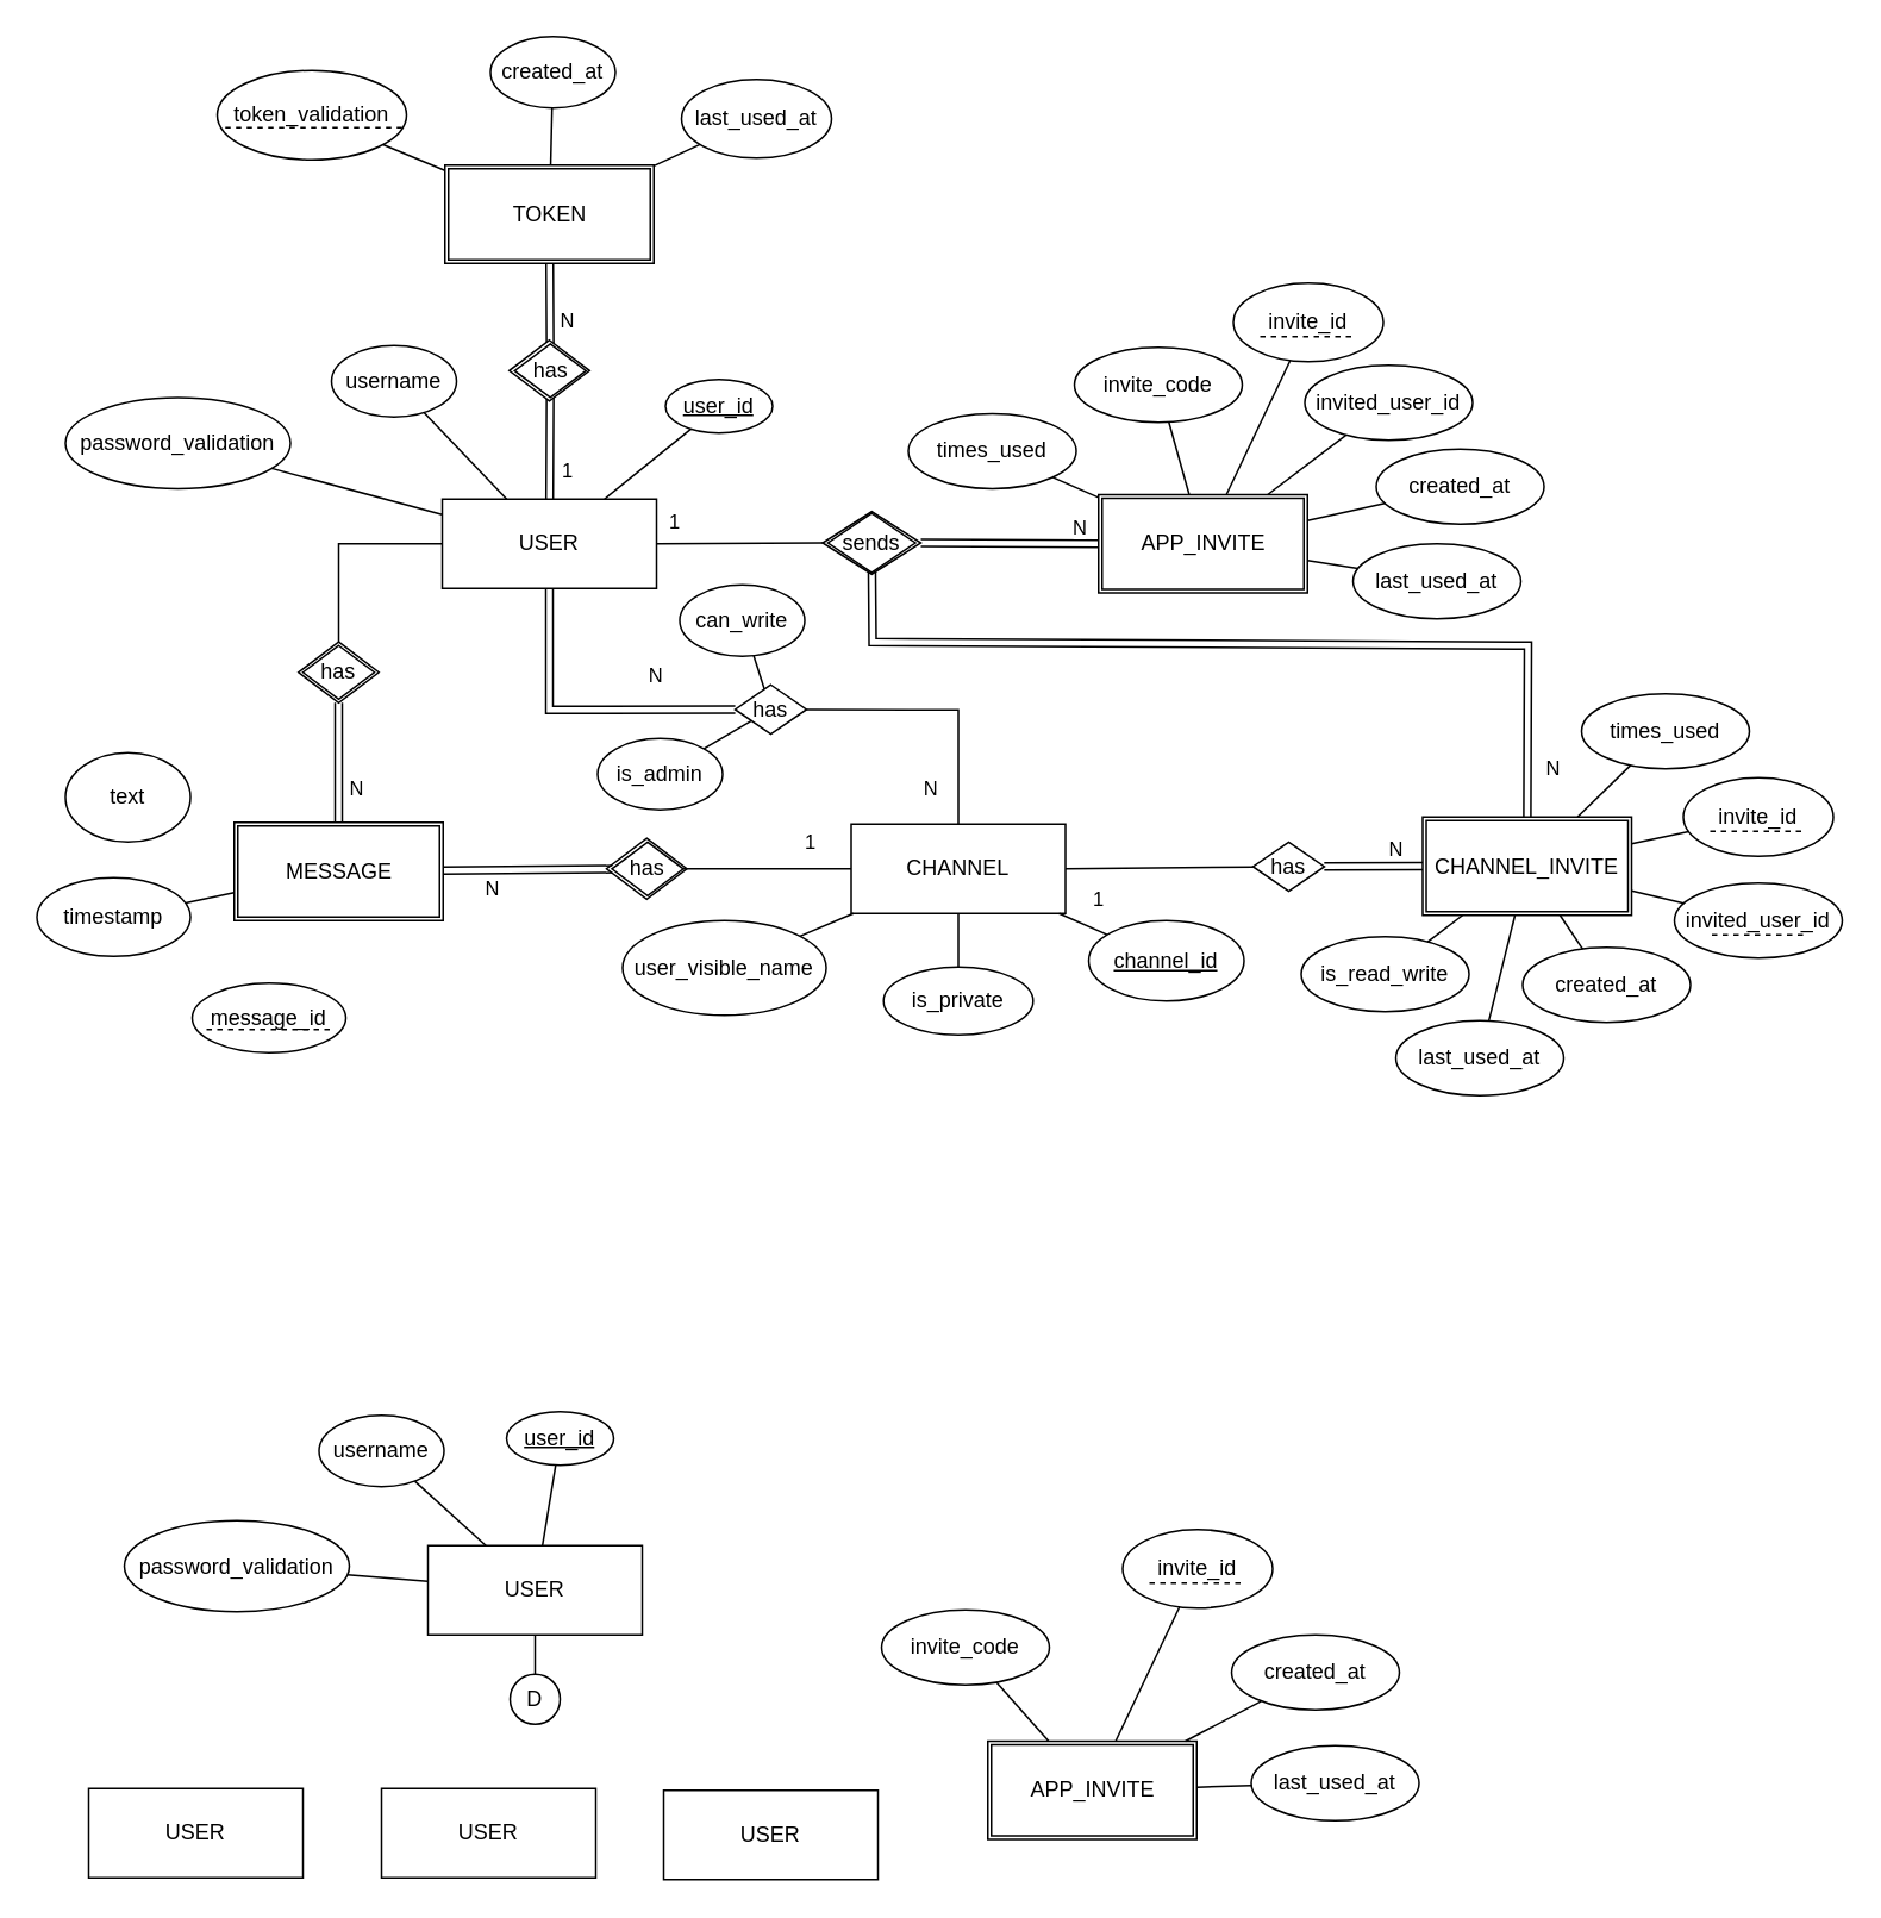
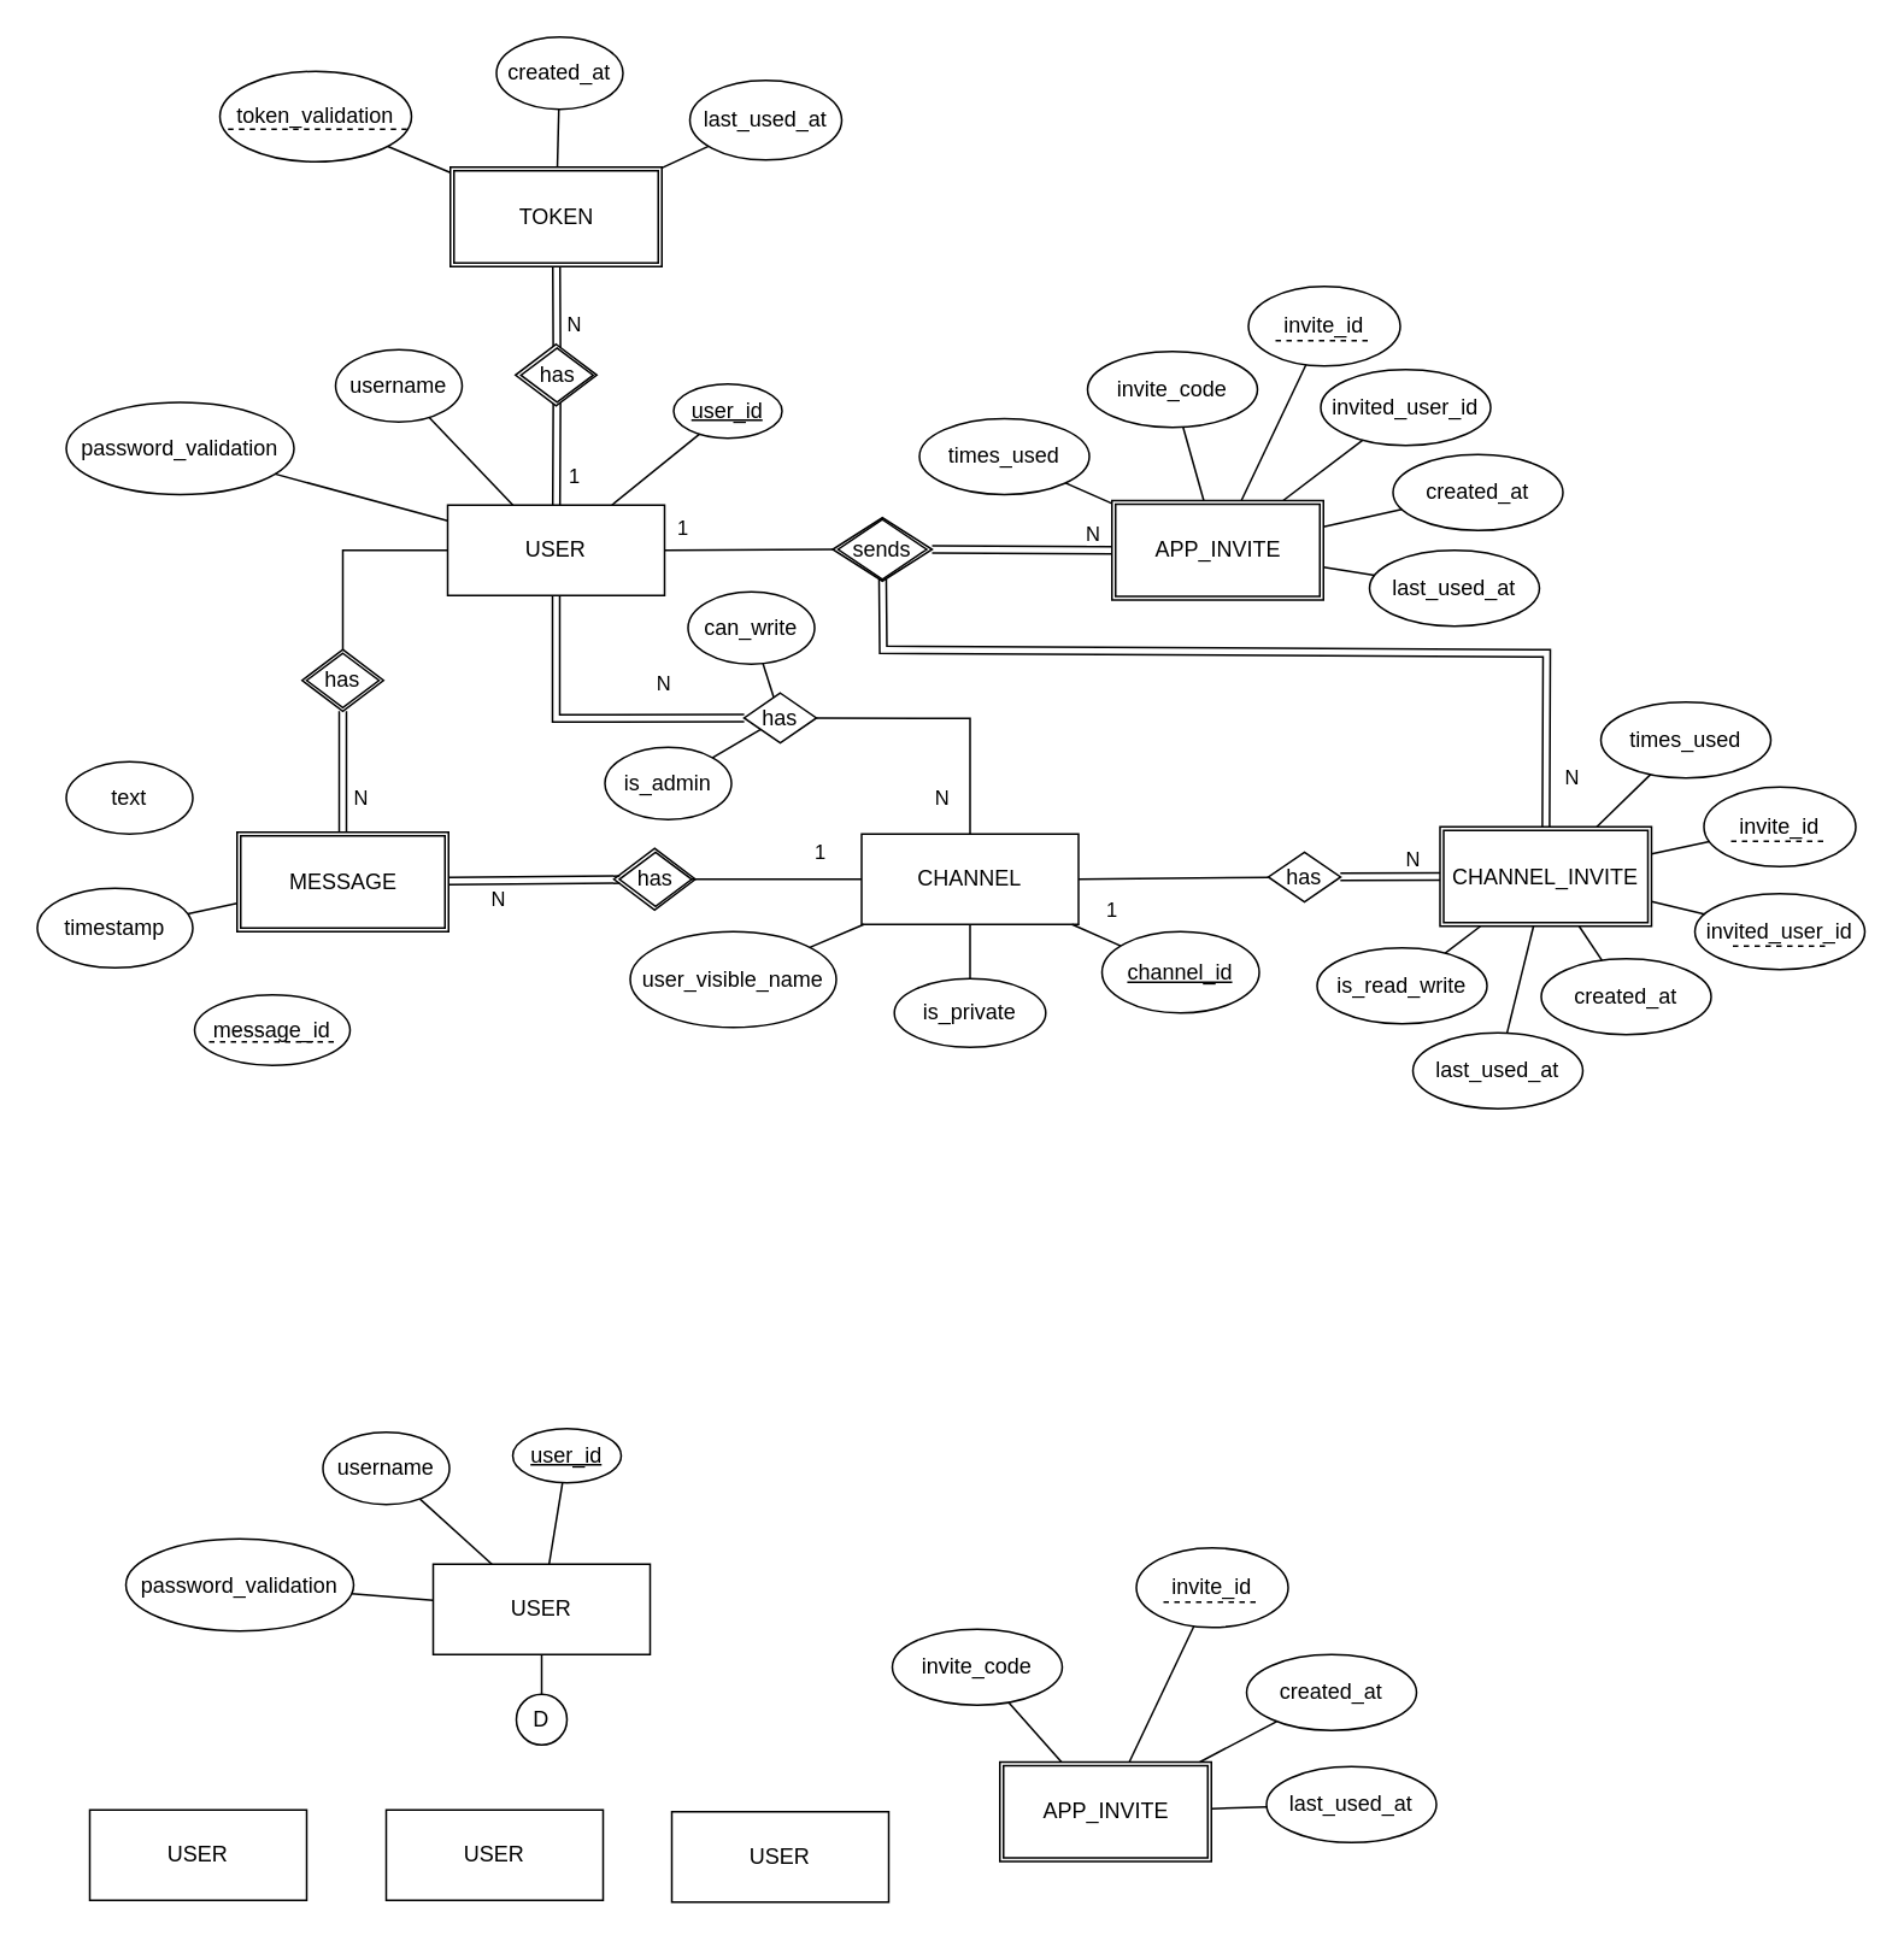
- <mxCell id="20" value="text" style="ellipse;whiteSpace=wrap;html=1;" parent="1" vertex="1"><mxGeometry x="36" y="421" width="70" height="50" as="geometry" /></mxCell>
+ <mxCell id="20" value="text" style="ellipse;whiteSpace=wrap;html=1;" parent="1" vertex="1"><mxGeometry x="36" y="421" width="70" height="40" as="geometry" /></mxCell>
